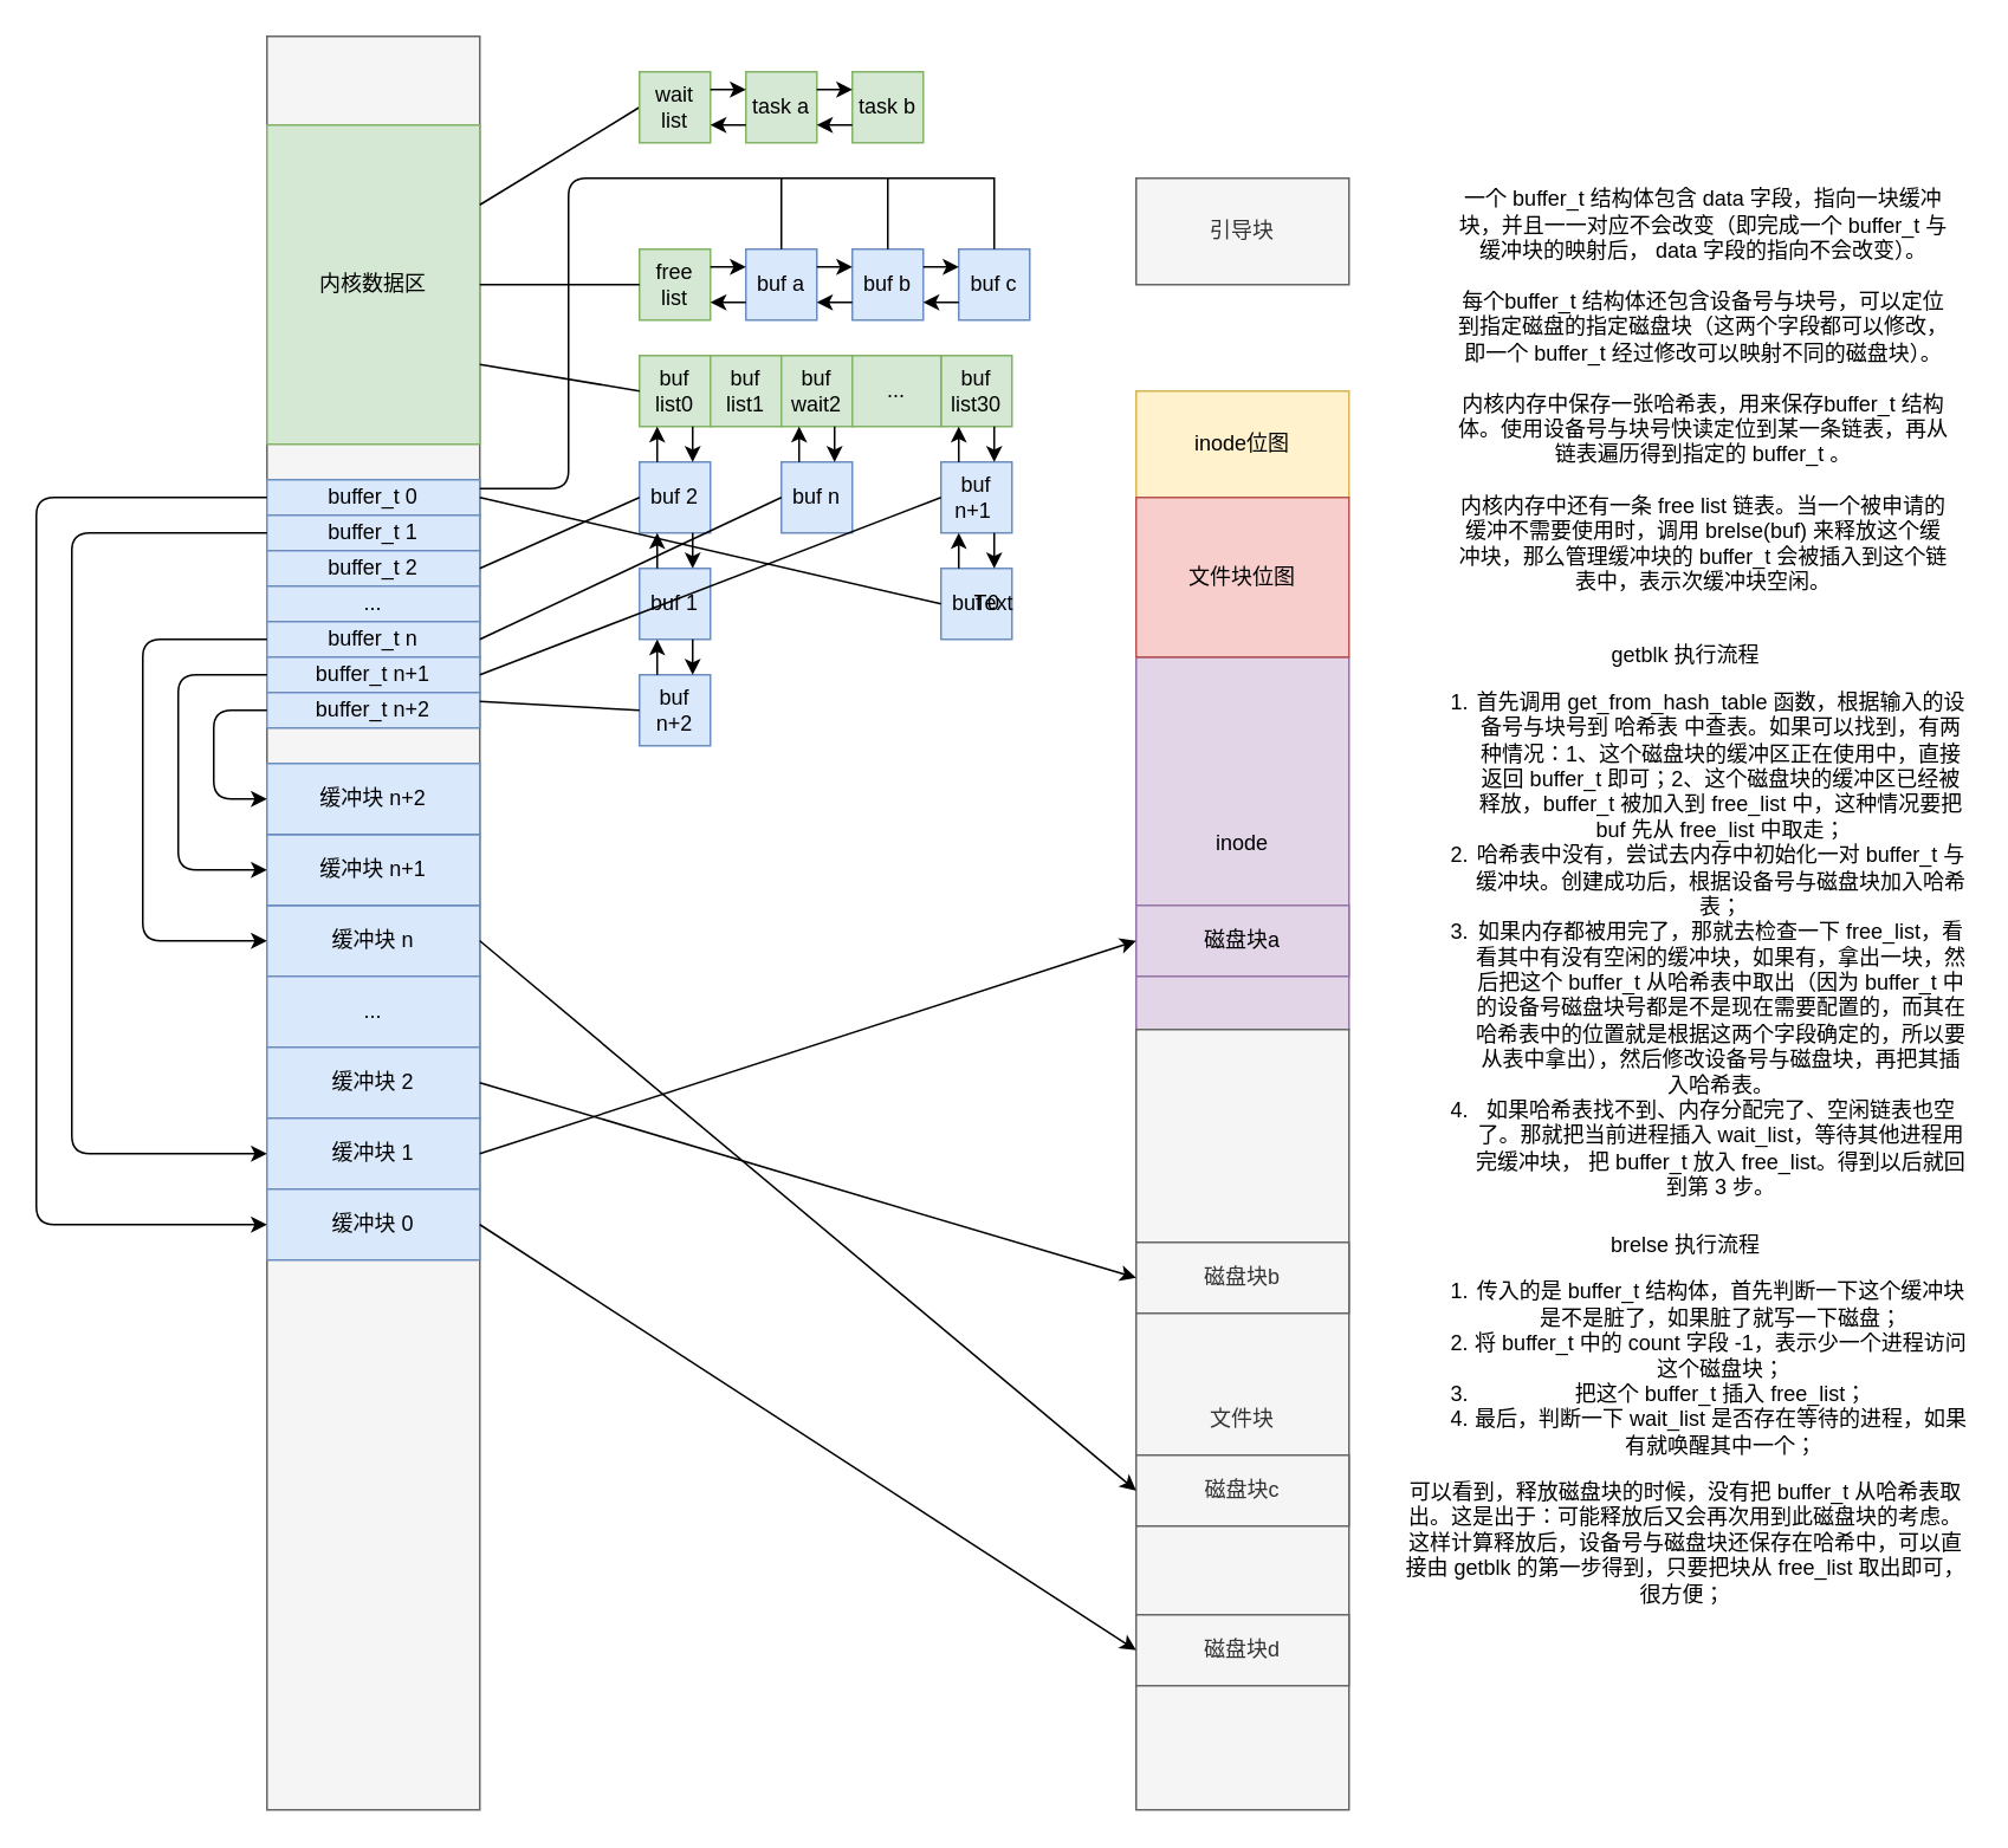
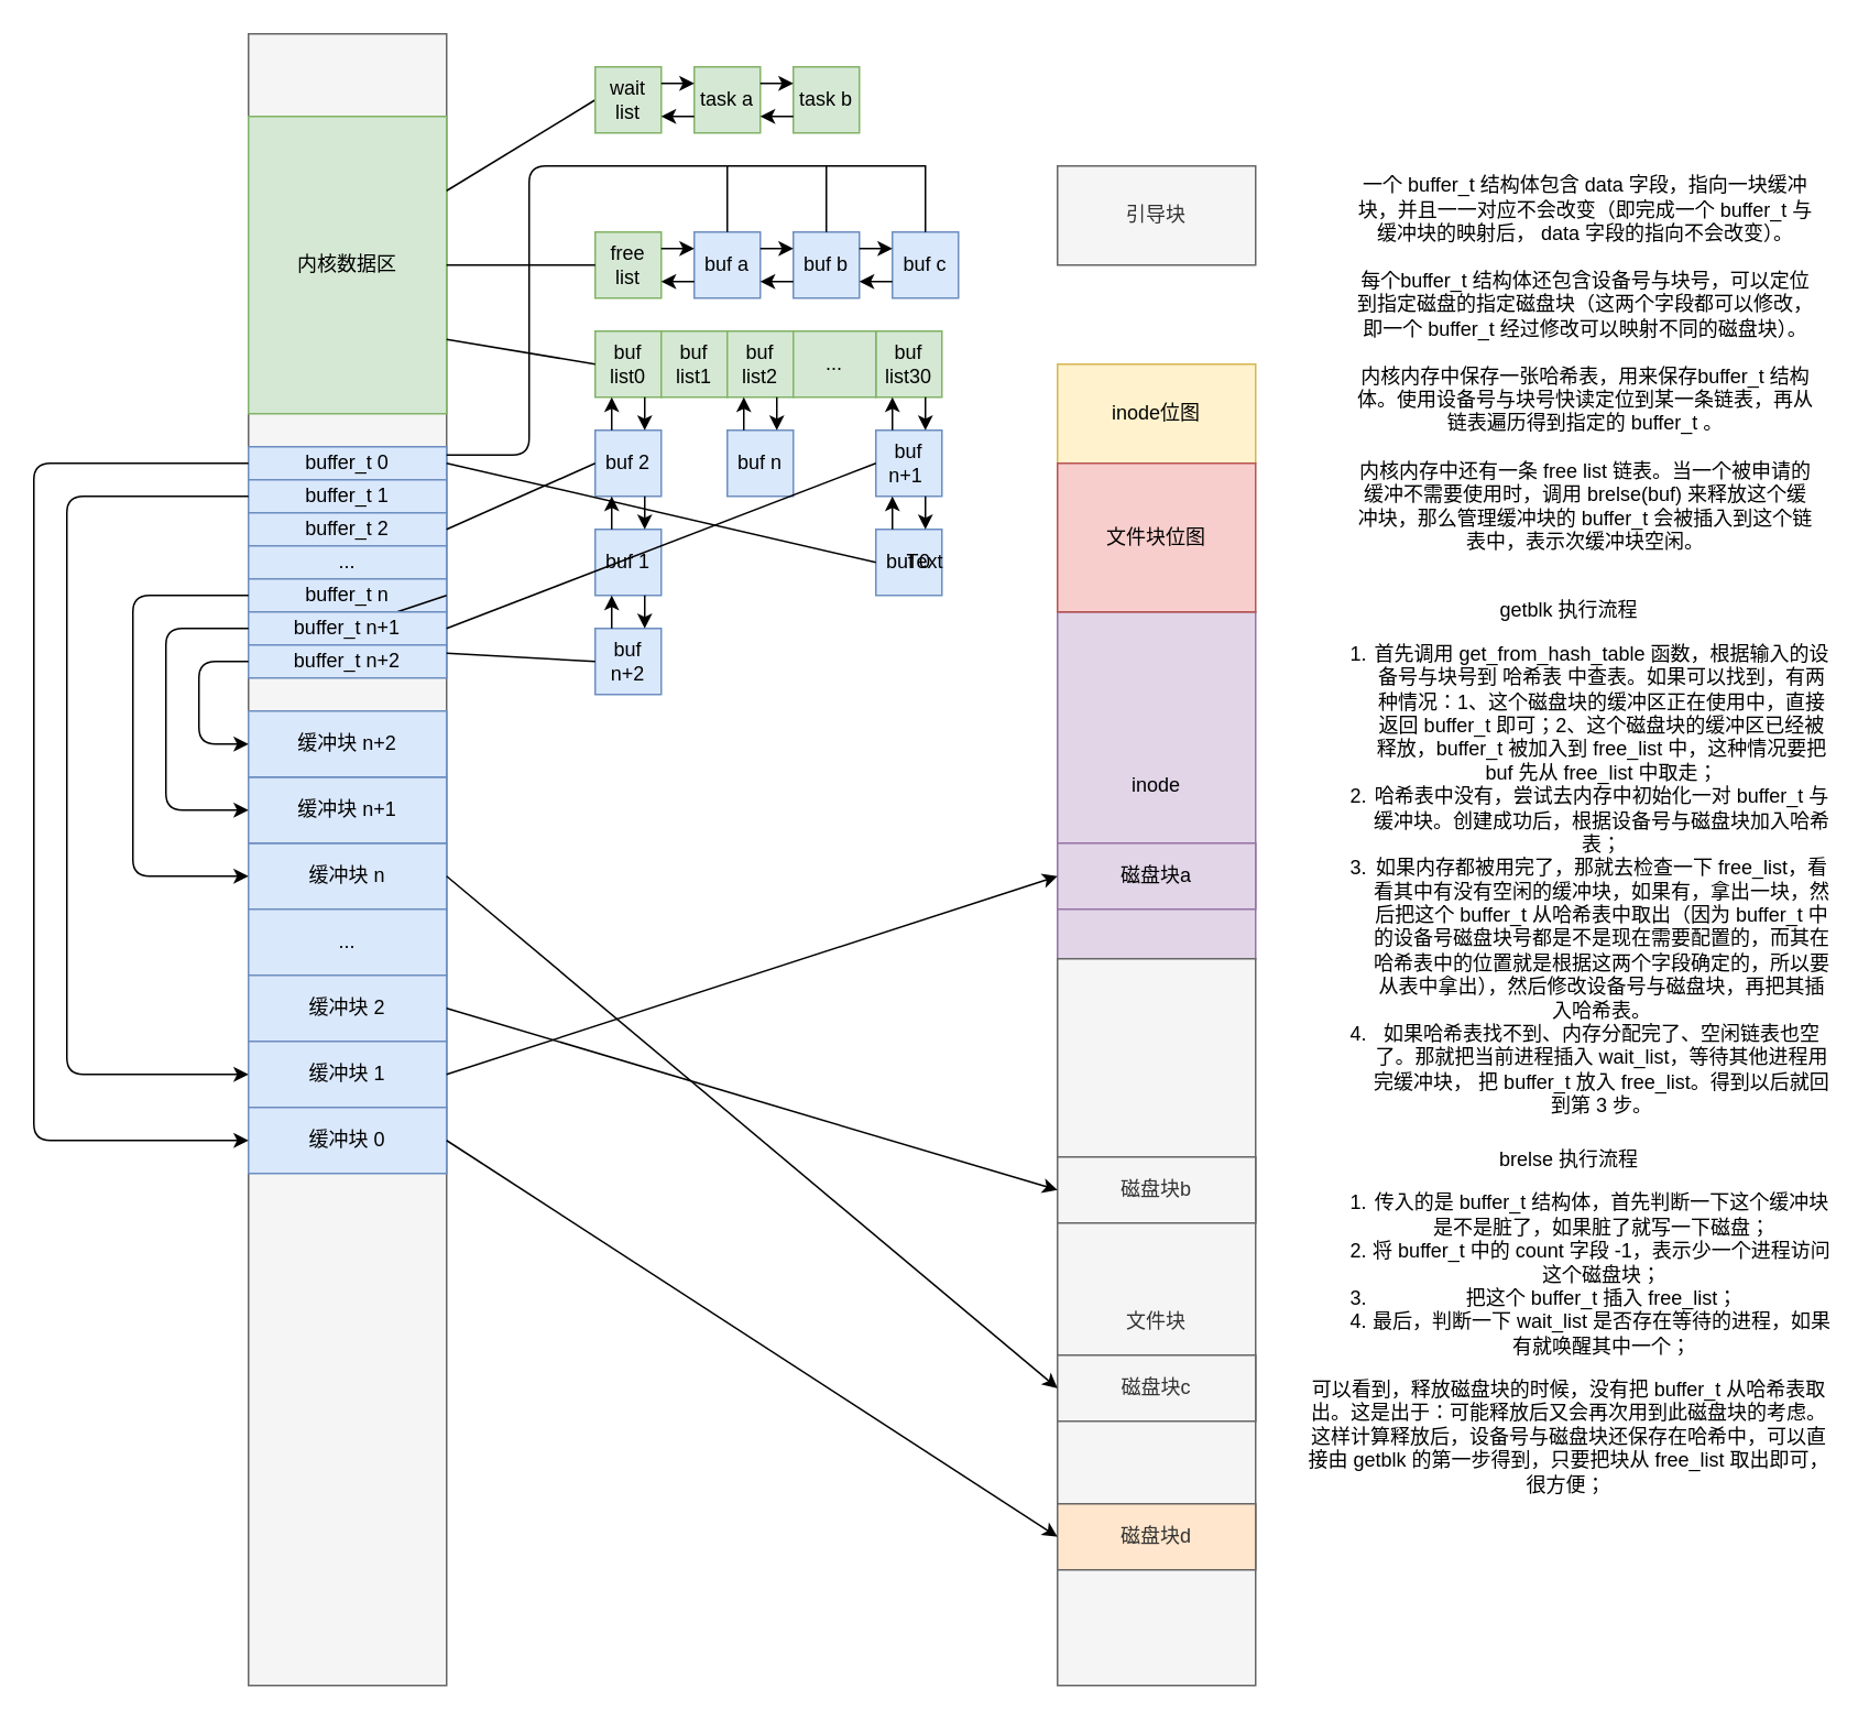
- <mxCell id="11" value="buf&lt;br&gt;wait2" style="whiteSpace=wrap;html=1;aspect=fixed;fillColor=#d5e8d4;strokeColor=#82b366;" vertex="1" parent="1"><mxGeometry x="440" y="200" width="40" height="40" as="geometry" /></mxCell>
+ <mxCell id="11" value="buf&lt;br&gt;list2" style="whiteSpace=wrap;html=1;aspect=fixed;fillColor=#d5e8d4;strokeColor=#82b366;" vertex="1" parent="1"><mxGeometry x="440" y="200" width="40" height="40" as="geometry" /></mxCell>
- <mxCell id="55" value="" style="endArrow=none;html=1;strokeColor=#000000;exitX=1;exitY=0.5;exitDx=0;exitDy=0;entryX=0;entryY=0.5;entryDx=0;entryDy=0;" edge="1" parent="1" source="19" target="45"><mxGeometry width="50" height="50" relative="1" as="geometry"><mxPoint x="360" y="510" as="sourcePoint" /><mxPoint x="410" y="460" as="targetPoint" /></mxGeometry></mxCell>
+ <mxCell id="55" value="" style="endArrow=none;html=1;strokeColor=#000000;exitX=1;exitY=0.5;exitDx=0;exitDy=0;" edge="1" parent="1" source="19" target="56"><mxGeometry width="50" height="50" relative="1" as="geometry"><mxPoint x="360" y="510" as="sourcePoint" /><mxPoint x="410" y="460" as="targetPoint" /></mxGeometry></mxCell>
- <mxCell id="31" value="磁盘块d" style="rounded=0;whiteSpace=wrap;html=1;fillColor=#f5f5f5;strokeColor=#666666;fontColor=#333333;" vertex="1" parent="1"><mxGeometry x="640" y="910" width="120" height="40" as="geometry" /></mxCell>
+ <mxCell id="31" value="磁盘块d" style="rounded=0;whiteSpace=wrap;html=1;fillColor=#ffe6cc;strokeColor=#666666;fontColor=#333333;" vertex="1" parent="1"><mxGeometry x="640" y="910" width="120" height="40" as="geometry" /></mxCell>
